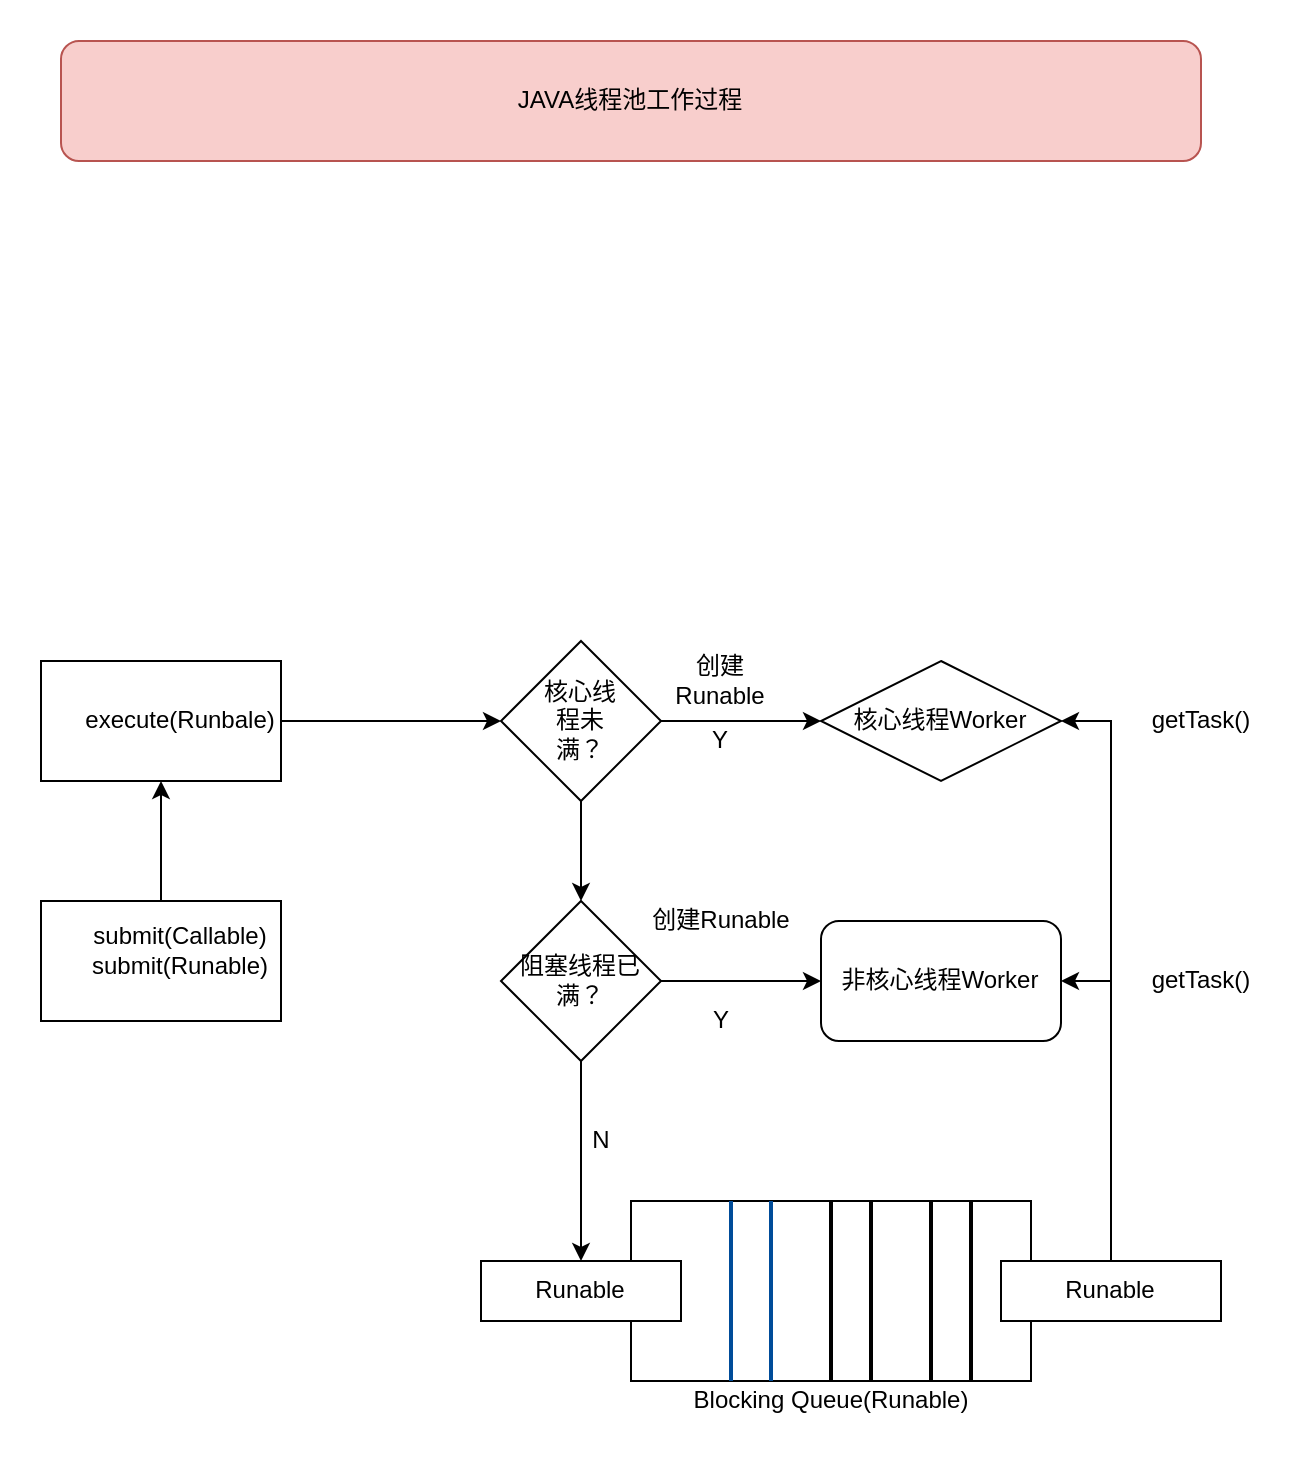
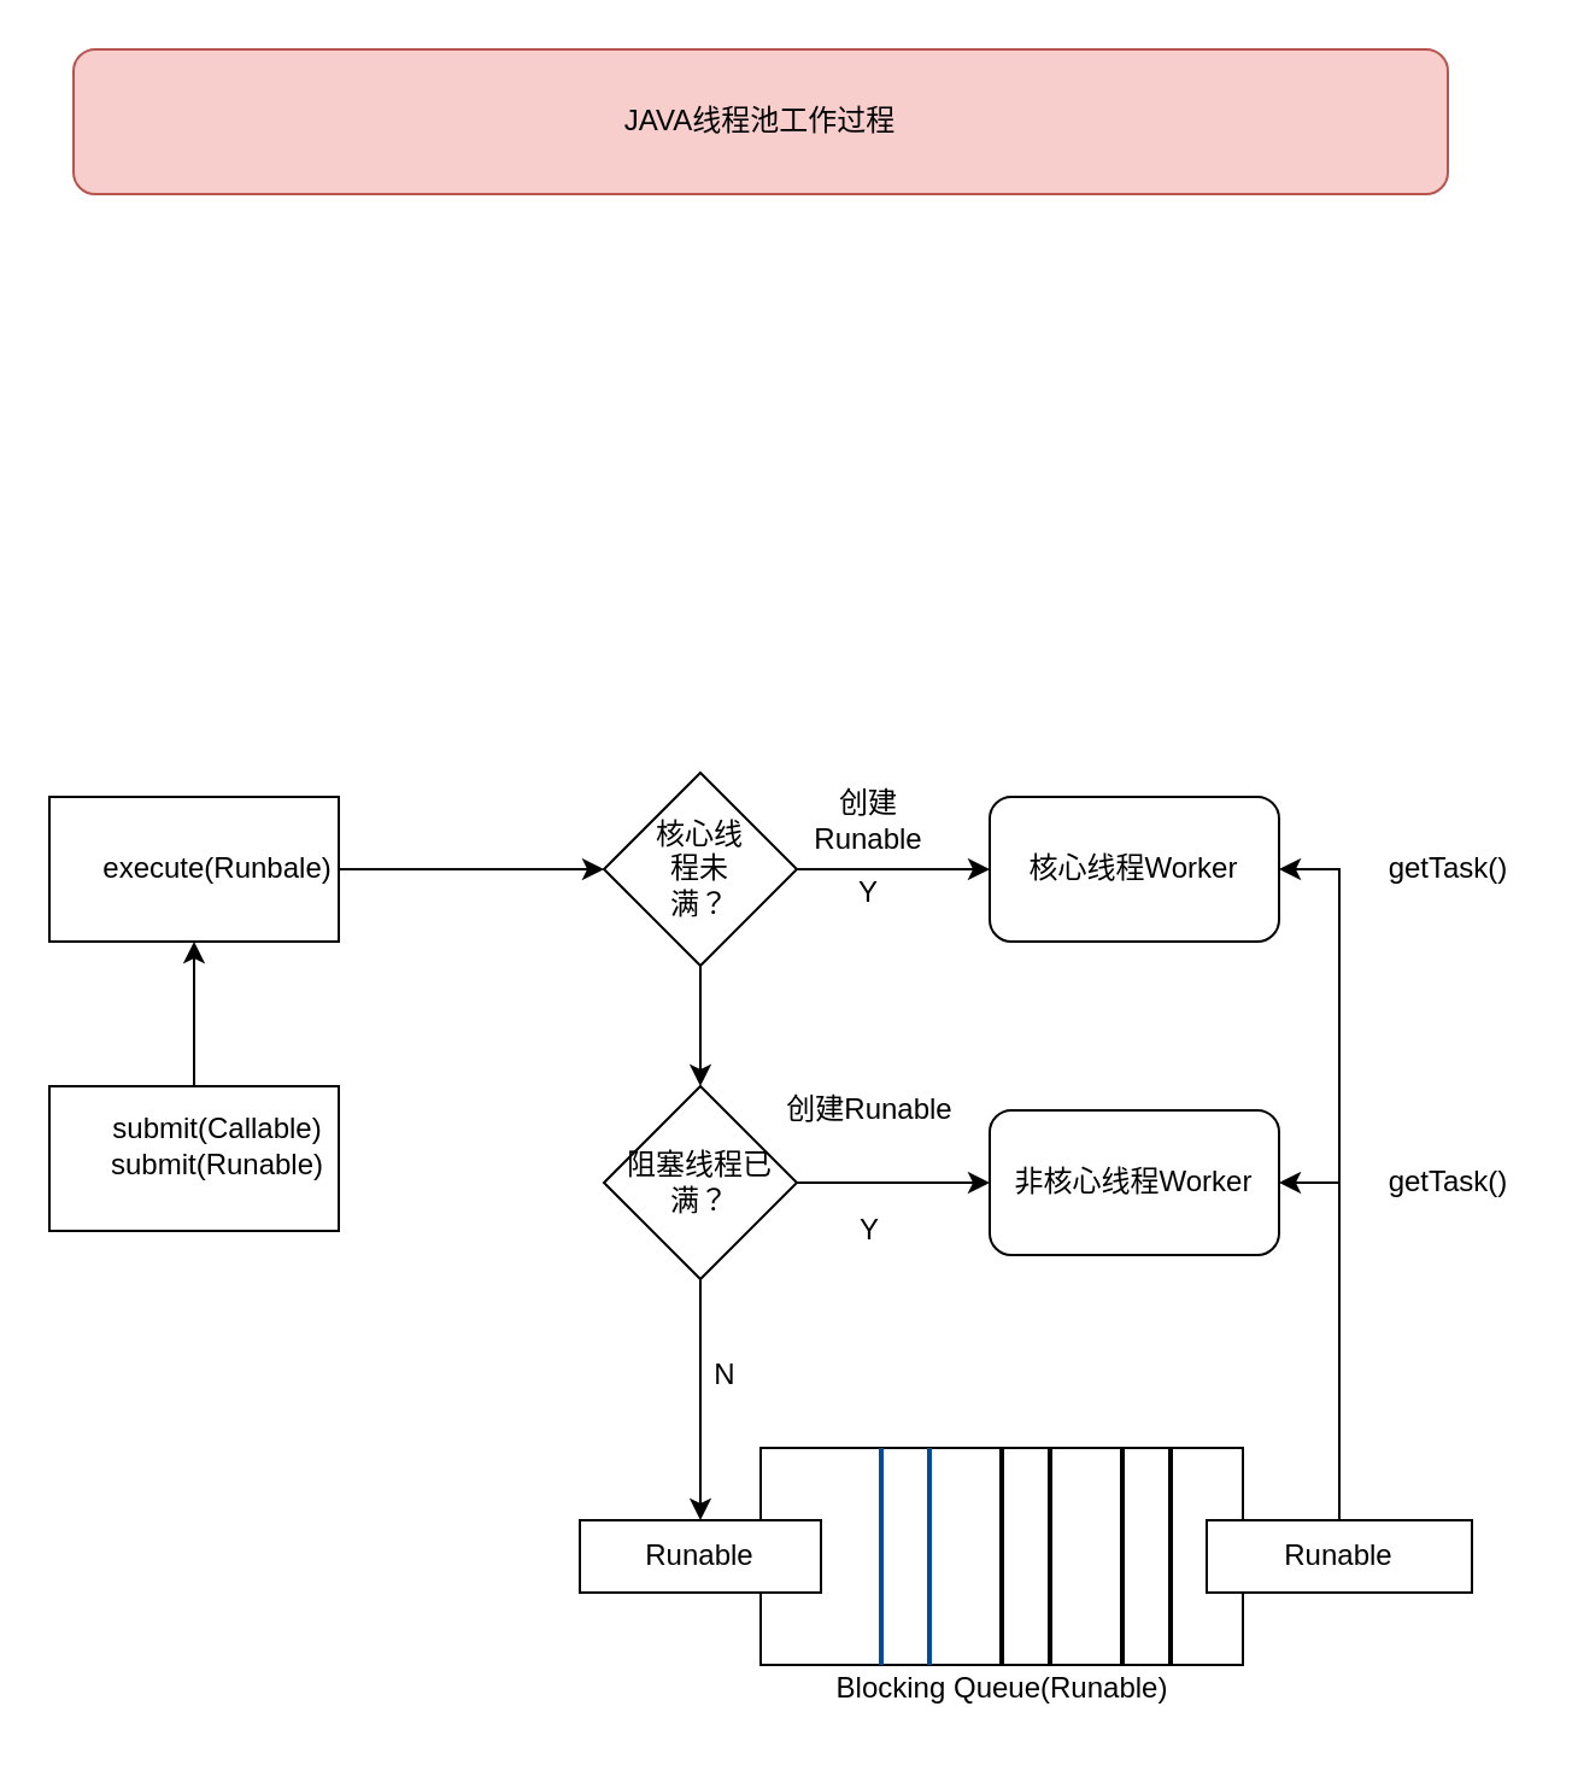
- <mxCell id="13" value="核心线程Worker" style="rhombus;whiteSpace=wrap;html=1;" vertex="1" parent="1"><mxGeometry x="410" y="330" width="120" height="60" as="geometry" /></mxCell>
+ <mxCell id="13" value="核心线程Worker" style="rounded=1;whiteSpace=wrap;html=1;" vertex="1" parent="1"><mxGeometry x="410" y="330" width="120" height="60" as="geometry" /></mxCell>
